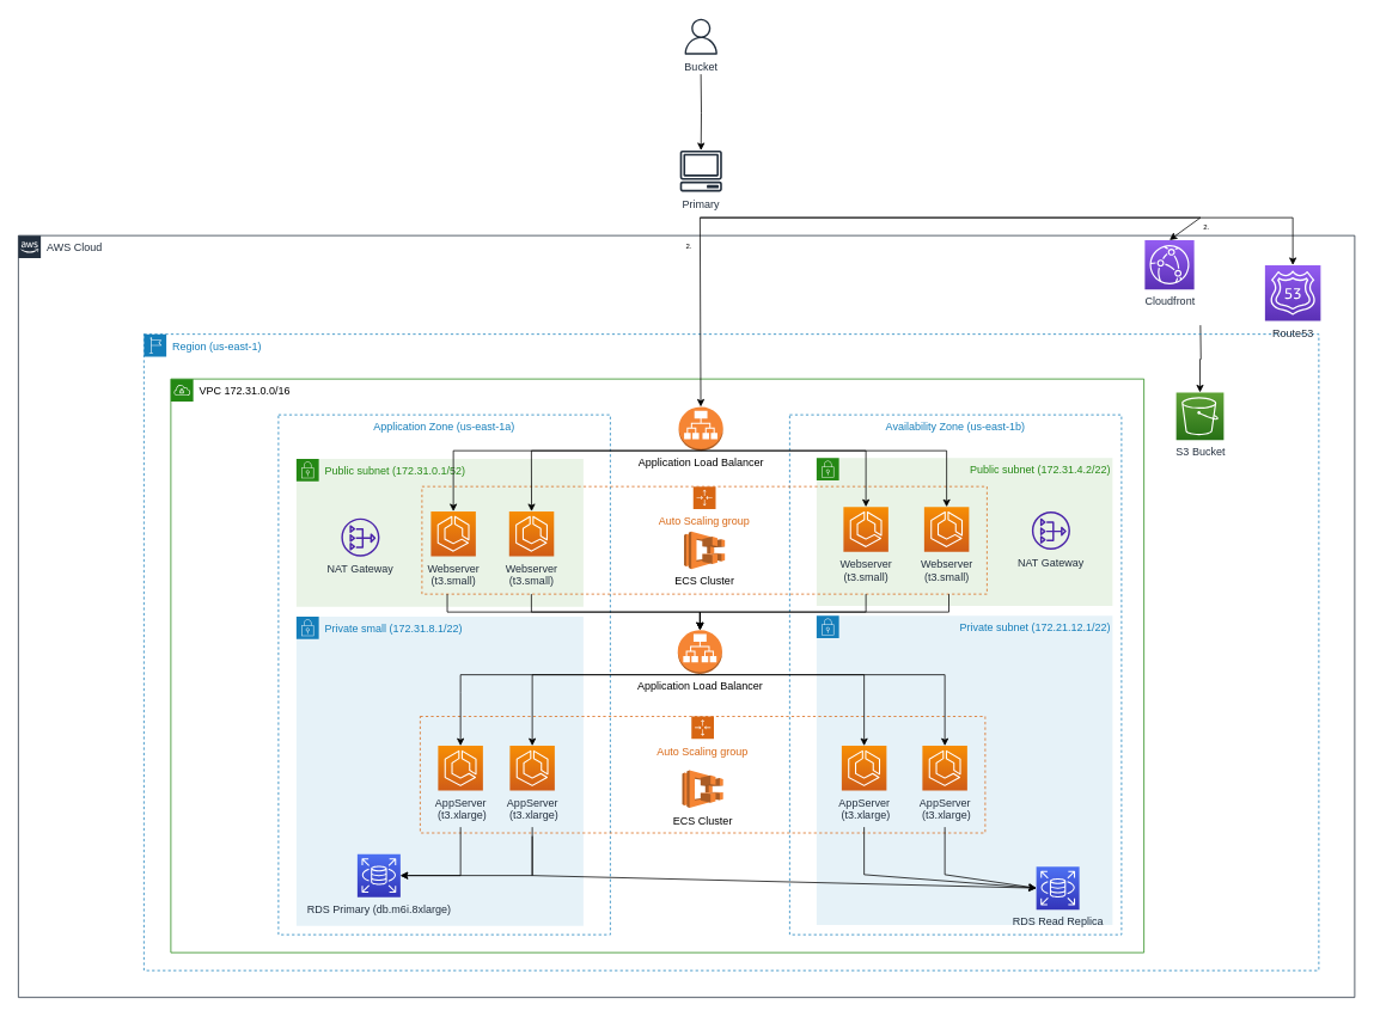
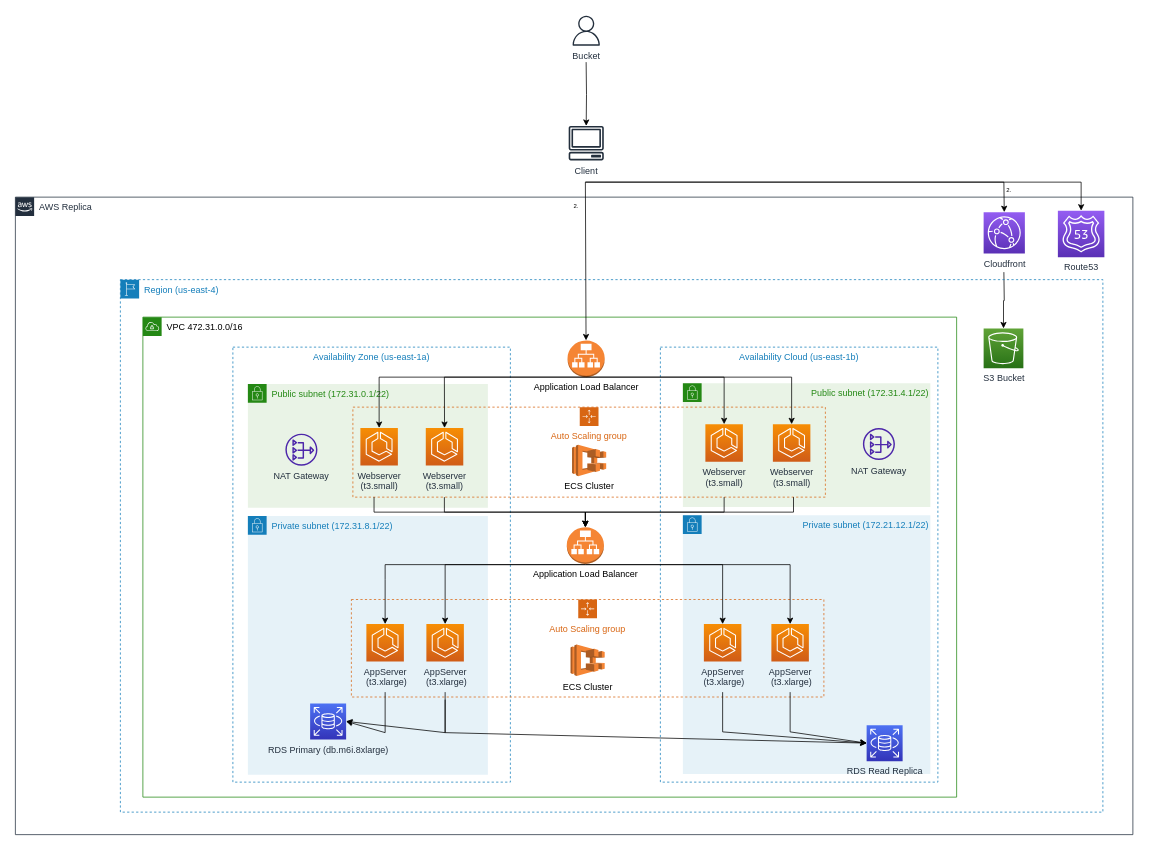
- <mxCell id="7" value="Primary" style="sketch=0;outlineConnect=0;fontColor=#232F3E;gradientColor=none;fillColor=#232F3D;strokeColor=none;dashed=0;verticalLabelPosition=bottom;verticalAlign=top;align=center;html=1;fontSize=12;fontStyle=0;aspect=fixed;pointerEvents=1;shape=mxgraph.aws4.client;" parent="1" vertex="1"><mxGeometry x="757.54" y="167" width="47.21" height="46" as="geometry" /></mxCell>
+ <mxCell id="7" value="Client" style="sketch=0;outlineConnect=0;fontColor=#232F3E;gradientColor=none;fillColor=#232F3D;strokeColor=none;dashed=0;verticalLabelPosition=bottom;verticalAlign=top;align=center;html=1;fontSize=12;fontStyle=0;aspect=fixed;pointerEvents=1;shape=mxgraph.aws4.client;" parent="1" vertex="1"><mxGeometry x="757.54" y="167" width="47.21" height="46" as="geometry" /></mxCell>
- <mxCell id="4" value="AWS Cloud" style="points=[[0,0],[0.25,0],[0.5,0],[0.75,0],[1,0],[1,0.25],[1,0.5],[1,0.75],[1,1],[0.75,1],[0.5,1],[0.25,1],[0,1],[0,0.75],[0,0.5],[0,0.25]];outlineConnect=0;gradientColor=none;html=1;whiteSpace=wrap;fontSize=12;fontStyle=0;container=0;pointerEvents=0;collapsible=0;recursiveResize=0;shape=mxgraph.aws4.group;grIcon=mxgraph.aws4.group_aws_cloud_alt;strokeColor=#232F3E;fillColor=none;verticalAlign=top;align=left;spacingLeft=30;fontColor=#232F3E;dashed=0;" parent="1" vertex="1"><mxGeometry y="262" width="1490" height="850" as="geometry" x="20" /></mxCell>
+ <mxCell id="4" value="AWS Replica" style="points=[[0,0],[0.25,0],[0.5,0],[0.75,0],[1,0],[1,0.25],[1,0.5],[1,0.75],[1,1],[0.75,1],[0.5,1],[0.25,1],[0,1],[0,0.75],[0,0.5],[0,0.25]];outlineConnect=0;gradientColor=none;html=1;whiteSpace=wrap;fontSize=12;fontStyle=0;container=0;pointerEvents=0;collapsible=0;recursiveResize=0;shape=mxgraph.aws4.group;grIcon=mxgraph.aws4.group_aws_cloud_alt;strokeColor=#232F3E;fillColor=none;verticalAlign=top;align=left;spacingLeft=30;fontColor=#232F3E;dashed=0;" parent="1" vertex="1"><mxGeometry y="262" width="1490" height="850" as="geometry" x="20" /></mxCell>
- <mxCell id="10" value="Cloudfront" style="sketch=0;points=[[0,0,0],[0.25,0,0],[0.5,0,0],[0.75,0,0],[1,0,0],[0,1,0],[0.25,1,0],[0.5,1,0],[0.75,1,0],[1,1,0],[0,0.25,0],[0,0.5,0],[0,0.75,0],[1,0.25,0],[1,0.5,0],[1,0.75,0]];outlineConnect=0;fontColor=#232F3E;gradientColor=#945DF2;gradientDirection=north;fillColor=#5A30B5;strokeColor=#ffffff;dashed=0;verticalLabelPosition=bottom;verticalAlign=top;align=center;html=1;fontSize=12;fontStyle=0;aspect=fixed;shape=mxgraph.aws4.resourceIcon;resIcon=mxgraph.aws4.cloudfront;" parent="1" vertex="1"><mxGeometry x="1276" y="267" width="55" height="55" as="geometry" /></mxCell>
+ <mxCell id="10" value="Cloudfront" style="sketch=0;points=[[0,0,0],[0.25,0,0],[0.5,0,0],[0.75,0,0],[1,0,0],[0,1,0],[0.25,1,0],[0.5,1,0],[0.75,1,0],[1,1,0],[0,0.25,0],[0,0.5,0],[0,0.75,0],[1,0.25,0],[1,0.5,0],[1,0.75,0]];outlineConnect=0;fontColor=#232F3E;gradientColor=#945DF2;gradientDirection=north;fillColor=#5A30B5;strokeColor=#ffffff;dashed=0;verticalLabelPosition=bottom;verticalAlign=top;align=center;html=1;fontSize=12;fontStyle=0;aspect=fixed;shape=mxgraph.aws4.resourceIcon;resIcon=mxgraph.aws4.cloudfront;" parent="1" vertex="1"><mxGeometry x="1311" y="282" width="55" height="55" as="geometry" /></mxCell>
- <mxCell id="38" value="Route53" style="sketch=0;points=[[0,0,0],[0.25,0,0],[0.5,0,0],[0.75,0,0],[1,0,0],[0,1,0],[0.25,1,0],[0.5,1,0],[0.75,1,0],[1,1,0],[0,0.25,0],[0,0.5,0],[0,0.75,0],[1,0.25,0],[1,0.5,0],[1,0.75,0]];outlineConnect=0;fontColor=#232F3E;gradientColor=#945DF2;gradientDirection=north;fillColor=#5A30B5;strokeColor=#ffffff;dashed=0;verticalLabelPosition=bottom;verticalAlign=top;align=center;html=1;fontSize=12;fontStyle=0;aspect=fixed;shape=mxgraph.aws4.resourceIcon;resIcon=mxgraph.aws4.route_53;" parent="1" vertex="1"><mxGeometry x="1410" y="295" width="62" height="62" as="geometry" /></mxCell>
+ <mxCell id="38" value="Route53" style="sketch=0;points=[[0,0,0],[0.25,0,0],[0.5,0,0],[0.75,0,0],[1,0,0],[0,1,0],[0.25,1,0],[0.5,1,0],[0.75,1,0],[1,1,0],[0,0.25,0],[0,0.5,0],[0,0.75,0],[1,0.25,0],[1,0.5,0],[1,0.75,0]];outlineConnect=0;fontColor=#232F3E;gradientColor=#945DF2;gradientDirection=north;fillColor=#5A30B5;strokeColor=#ffffff;dashed=0;verticalLabelPosition=bottom;verticalAlign=top;align=center;html=1;fontSize=12;fontStyle=0;aspect=fixed;shape=mxgraph.aws4.resourceIcon;resIcon=mxgraph.aws4.route_53;" parent="1" vertex="1"><mxGeometry x="1410" y="280" width="62" height="62" as="geometry" /></mxCell>
- <mxCell id="11" value="Region (us-east-1)" style="points=[[0,0],[0.25,0],[0.5,0],[0.75,0],[1,0],[1,0.25],[1,0.5],[1,0.75],[1,1],[0.75,1],[0.5,1],[0.25,1],[0,1],[0,0.75],[0,0.5],[0,0.25]];outlineConnect=0;gradientColor=none;html=1;whiteSpace=wrap;fontSize=12;fontStyle=0;container=0;pointerEvents=0;collapsible=0;recursiveResize=0;shape=mxgraph.aws4.group;grIcon=mxgraph.aws4.group_region;strokeColor=#147EBA;fillColor=none;verticalAlign=top;align=left;spacingLeft=30;fontColor=#147EBA;dashed=1;" parent="1" vertex="1"><mxGeometry x="160" y="372" width="1310" height="710" as="geometry" /></mxCell>
+ <mxCell id="11" value="Region (us-east-4)" style="points=[[0,0],[0.25,0],[0.5,0],[0.75,0],[1,0],[1,0.25],[1,0.5],[1,0.75],[1,1],[0.75,1],[0.5,1],[0.25,1],[0,1],[0,0.75],[0,0.5],[0,0.25]];outlineConnect=0;gradientColor=none;html=1;whiteSpace=wrap;fontSize=12;fontStyle=0;container=0;pointerEvents=0;collapsible=0;recursiveResize=0;shape=mxgraph.aws4.group;grIcon=mxgraph.aws4.group_region;strokeColor=#147EBA;fillColor=none;verticalAlign=top;align=left;spacingLeft=30;fontColor=#147EBA;dashed=1;" parent="1" vertex="1"><mxGeometry x="160" y="372" width="1310" height="710" as="geometry" /></mxCell>
- <mxCell id="12" value="&lt;font color=&quot;#000000&quot;&gt;VPC&amp;nbsp;172.31.0.0/16&lt;/font&gt;" style="points=[[0,0],[0.25,0],[0.5,0],[0.75,0],[1,0],[1,0.25],[1,0.5],[1,0.75],[1,1],[0.75,1],[0.5,1],[0.25,1],[0,1],[0,0.75],[0,0.5],[0,0.25]];outlineConnect=0;gradientColor=none;html=1;whiteSpace=wrap;fontSize=12;fontStyle=0;container=0;pointerEvents=0;collapsible=0;recursiveResize=0;shape=mxgraph.aws4.group;grIcon=mxgraph.aws4.group_vpc;strokeColor=#248814;fillColor=none;verticalAlign=top;align=left;spacingLeft=30;fontColor=#AAB7B8;dashed=0;" parent="1" vertex="1"><mxGeometry x="190" y="422" width="1085" height="640" as="geometry" /></mxCell>
+ <mxCell id="12" value="&lt;font color=&quot;#000000&quot;&gt;VPC&amp;nbsp;472.31.0.0/16&lt;/font&gt;" style="points=[[0,0],[0.25,0],[0.5,0],[0.75,0],[1,0],[1,0.25],[1,0.5],[1,0.75],[1,1],[0.75,1],[0.5,1],[0.25,1],[0,1],[0,0.75],[0,0.5],[0,0.25]];outlineConnect=0;gradientColor=none;html=1;whiteSpace=wrap;fontSize=12;fontStyle=0;container=0;pointerEvents=0;collapsible=0;recursiveResize=0;shape=mxgraph.aws4.group;grIcon=mxgraph.aws4.group_vpc;strokeColor=#248814;fillColor=none;verticalAlign=top;align=left;spacingLeft=30;fontColor=#AAB7B8;dashed=0;" parent="1" vertex="1"><mxGeometry x="190" y="422" width="1085" height="640" as="geometry" /></mxCell>
- <mxCell id="2" value="Application Zone (us-east-1a)" style="fillColor=none;strokeColor=#147EBA;dashed=1;verticalAlign=top;fontStyle=0;fontColor=#147EBA;" parent="1" vertex="1"><mxGeometry x="310" y="462" width="370" height="580" as="geometry" /></mxCell>
+ <mxCell id="2" value="Availability Zone (us-east-1a)" style="fillColor=none;strokeColor=#147EBA;dashed=1;verticalAlign=top;fontStyle=0;fontColor=#147EBA;" parent="1" vertex="1"><mxGeometry x="310" y="462" width="370" height="580" as="geometry" /></mxCell>
- <mxCell id="13" value="Availability Zone (us-east-1b)" style="fillColor=none;strokeColor=#147EBA;dashed=1;verticalAlign=top;fontStyle=0;fontColor=#147EBA;" parent="1" vertex="1"><mxGeometry x="880" y="462" width="370" height="580" as="geometry" /></mxCell>
+ <mxCell id="13" value="Availability Cloud (us-east-1b)" style="fillColor=none;strokeColor=#147EBA;dashed=1;verticalAlign=top;fontStyle=0;fontColor=#147EBA;" parent="1" vertex="1"><mxGeometry x="880" y="462" width="370" height="580" as="geometry" /></mxCell>
- <mxCell id="14" value="Public subnet (172.31.0.1/52)" style="points=[[0,0],[0.25,0],[0.5,0],[0.75,0],[1,0],[1,0.25],[1,0.5],[1,0.75],[1,1],[0.75,1],[0.5,1],[0.25,1],[0,1],[0,0.75],[0,0.5],[0,0.25]];outlineConnect=0;gradientColor=none;html=1;whiteSpace=wrap;fontSize=12;fontStyle=0;container=1;pointerEvents=0;collapsible=0;recursiveResize=0;shape=mxgraph.aws4.group;grIcon=mxgraph.aws4.group_security_group;grStroke=0;strokeColor=#248814;fillColor=#E9F3E6;verticalAlign=top;align=left;spacingLeft=30;fontColor=#248814;dashed=0;" parent="1" vertex="1"><mxGeometry x="330" y="511" width="320" height="165" as="geometry" /></mxCell>
+ <mxCell id="14" value="Public subnet (172.31.0.1/22)" style="points=[[0,0],[0.25,0],[0.5,0],[0.75,0],[1,0],[1,0.25],[1,0.5],[1,0.75],[1,1],[0.75,1],[0.5,1],[0.25,1],[0,1],[0,0.75],[0,0.5],[0,0.25]];outlineConnect=0;gradientColor=none;html=1;whiteSpace=wrap;fontSize=12;fontStyle=0;container=1;pointerEvents=0;collapsible=0;recursiveResize=0;shape=mxgraph.aws4.group;grIcon=mxgraph.aws4.group_security_group;grStroke=0;strokeColor=#248814;fillColor=#E9F3E6;verticalAlign=top;align=left;spacingLeft=30;fontColor=#248814;dashed=0;" parent="1" vertex="1"><mxGeometry x="330" y="511" width="320" height="165" as="geometry" /></mxCell>
- <mxCell id="16" value="Public subnet (172.31.4.2/22)" style="points=[[0,0],[0.25,0],[0.5,0],[0.75,0],[1,0],[1,0.25],[1,0.5],[1,0.75],[1,1],[0.75,1],[0.5,1],[0.25,1],[0,1],[0,0.75],[0,0.5],[0,0.25]];outlineConnect=0;gradientColor=none;html=1;whiteSpace=wrap;fontSize=12;fontStyle=0;container=1;pointerEvents=0;collapsible=0;recursiveResize=0;shape=mxgraph.aws4.group;grIcon=mxgraph.aws4.group_security_group;grStroke=0;strokeColor=#248814;fillColor=#E9F3E6;verticalAlign=top;align=right;spacingLeft=30;fontColor=#248814;dashed=0;" parent="1" vertex="1"><mxGeometry x="910" y="510" width="330" height="165" as="geometry" /></mxCell>
+ <mxCell id="16" value="Public subnet (172.31.4.1/22)" style="points=[[0,0],[0.25,0],[0.5,0],[0.75,0],[1,0],[1,0.25],[1,0.5],[1,0.75],[1,1],[0.75,1],[0.5,1],[0.25,1],[0,1],[0,0.75],[0,0.5],[0,0.25]];outlineConnect=0;gradientColor=none;html=1;whiteSpace=wrap;fontSize=12;fontStyle=0;container=1;pointerEvents=0;collapsible=0;recursiveResize=0;shape=mxgraph.aws4.group;grIcon=mxgraph.aws4.group_security_group;grStroke=0;strokeColor=#248814;fillColor=#E9F3E6;verticalAlign=top;align=right;spacingLeft=30;fontColor=#248814;dashed=0;" parent="1" vertex="1"><mxGeometry x="910" y="510" width="330" height="165" as="geometry" /></mxCell>
- <mxCell id="3" value="Private small (172.31.8.1/22)" style="points=[[0,0],[0.25,0],[0.5,0],[0.75,0],[1,0],[1,0.25],[1,0.5],[1,0.75],[1,1],[0.75,1],[0.5,1],[0.25,1],[0,1],[0,0.75],[0,0.5],[0,0.25]];outlineConnect=0;gradientColor=none;html=1;whiteSpace=wrap;fontSize=12;fontStyle=0;container=1;pointerEvents=0;collapsible=0;recursiveResize=0;shape=mxgraph.aws4.group;grIcon=mxgraph.aws4.group_security_group;grStroke=0;strokeColor=#147EBA;fillColor=#E6F2F8;verticalAlign=top;align=left;spacingLeft=30;fontColor=#147EBA;dashed=0;" parent="1" vertex="1"><mxGeometry x="330" y="687" width="320" height="345" as="geometry" /></mxCell>
+ <mxCell id="3" value="Private subnet (172.31.8.1/22)" style="points=[[0,0],[0.25,0],[0.5,0],[0.75,0],[1,0],[1,0.25],[1,0.5],[1,0.75],[1,1],[0.75,1],[0.5,1],[0.25,1],[0,1],[0,0.75],[0,0.5],[0,0.25]];outlineConnect=0;gradientColor=none;html=1;whiteSpace=wrap;fontSize=12;fontStyle=0;container=1;pointerEvents=0;collapsible=0;recursiveResize=0;shape=mxgraph.aws4.group;grIcon=mxgraph.aws4.group_security_group;grStroke=0;strokeColor=#147EBA;fillColor=#E6F2F8;verticalAlign=top;align=left;spacingLeft=30;fontColor=#147EBA;dashed=0;" parent="1" vertex="1"><mxGeometry x="330" y="687" width="320" height="345" as="geometry" /></mxCell>
- <mxCell id="31" value="RDS Primary (db.m6i.8xlarge)" style="sketch=0;points=[[0,0,0],[0.25,0,0],[0.5,0,0],[0.75,0,0],[1,0,0],[0,1,0],[0.25,1,0],[0.5,1,0],[0.75,1,0],[1,1,0],[0,0.25,0],[0,0.5,0],[0,0.75,0],[1,0.25,0],[1,0.5,0],[1,0.75,0]];outlineConnect=0;fontColor=#232F3E;gradientColor=#4D72F3;gradientDirection=north;fillColor=#3334B9;strokeColor=#ffffff;dashed=0;verticalLabelPosition=bottom;verticalAlign=top;align=center;html=1;fontSize=12;fontStyle=0;aspect=fixed;shape=mxgraph.aws4.resourceIcon;resIcon=mxgraph.aws4.rds;" parent="1" vertex="1"><mxGeometry x="398" y="952" width="48" height="48" as="geometry" /></mxCell>
+ <mxCell id="31" value="RDS Primary (db.m6i.8xlarge)" style="sketch=0;points=[[0,0,0],[0.25,0,0],[0.5,0,0],[0.75,0,0],[1,0,0],[0,1,0],[0.25,1,0],[0.5,1,0],[0.75,1,0],[1,1,0],[0,0.25,0],[0,0.5,0],[0,0.75,0],[1,0.25,0],[1,0.5,0],[1,0.75,0]];outlineConnect=0;fontColor=#232F3E;gradientColor=#4D72F3;gradientDirection=north;fillColor=#3334B9;strokeColor=#ffffff;dashed=0;verticalLabelPosition=bottom;verticalAlign=top;align=center;html=1;fontSize=12;fontStyle=0;aspect=fixed;shape=mxgraph.aws4.resourceIcon;resIcon=mxgraph.aws4.rds;" parent="1" vertex="1"><mxGeometry x="413" y="937" width="48" height="48" as="geometry" /></mxCell>
